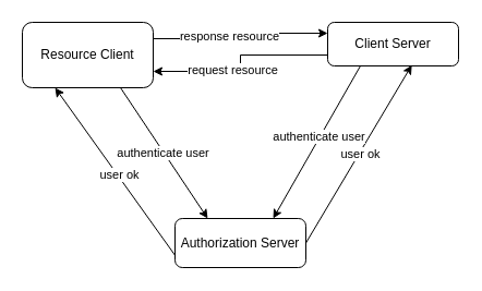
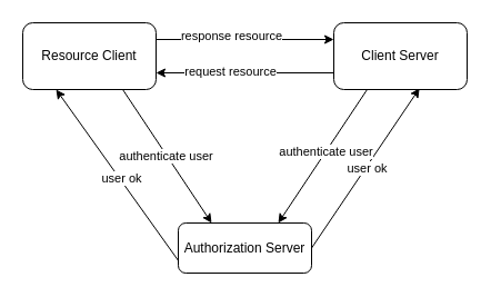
- <mxCell id="16" value="Client Server" style="rounded=1;whiteSpace=wrap;html=1;" parent="1" vertex="1"><mxGeometry x="300" y="20" width="120" height="40" as="geometry" /></mxCell>
+ <mxCell id="16" value="Client Server" style="rounded=1;whiteSpace=wrap;html=1;" parent="1" vertex="1"><mxGeometry x="300" y="20" width="120" height="60" as="geometry" /></mxCell>
